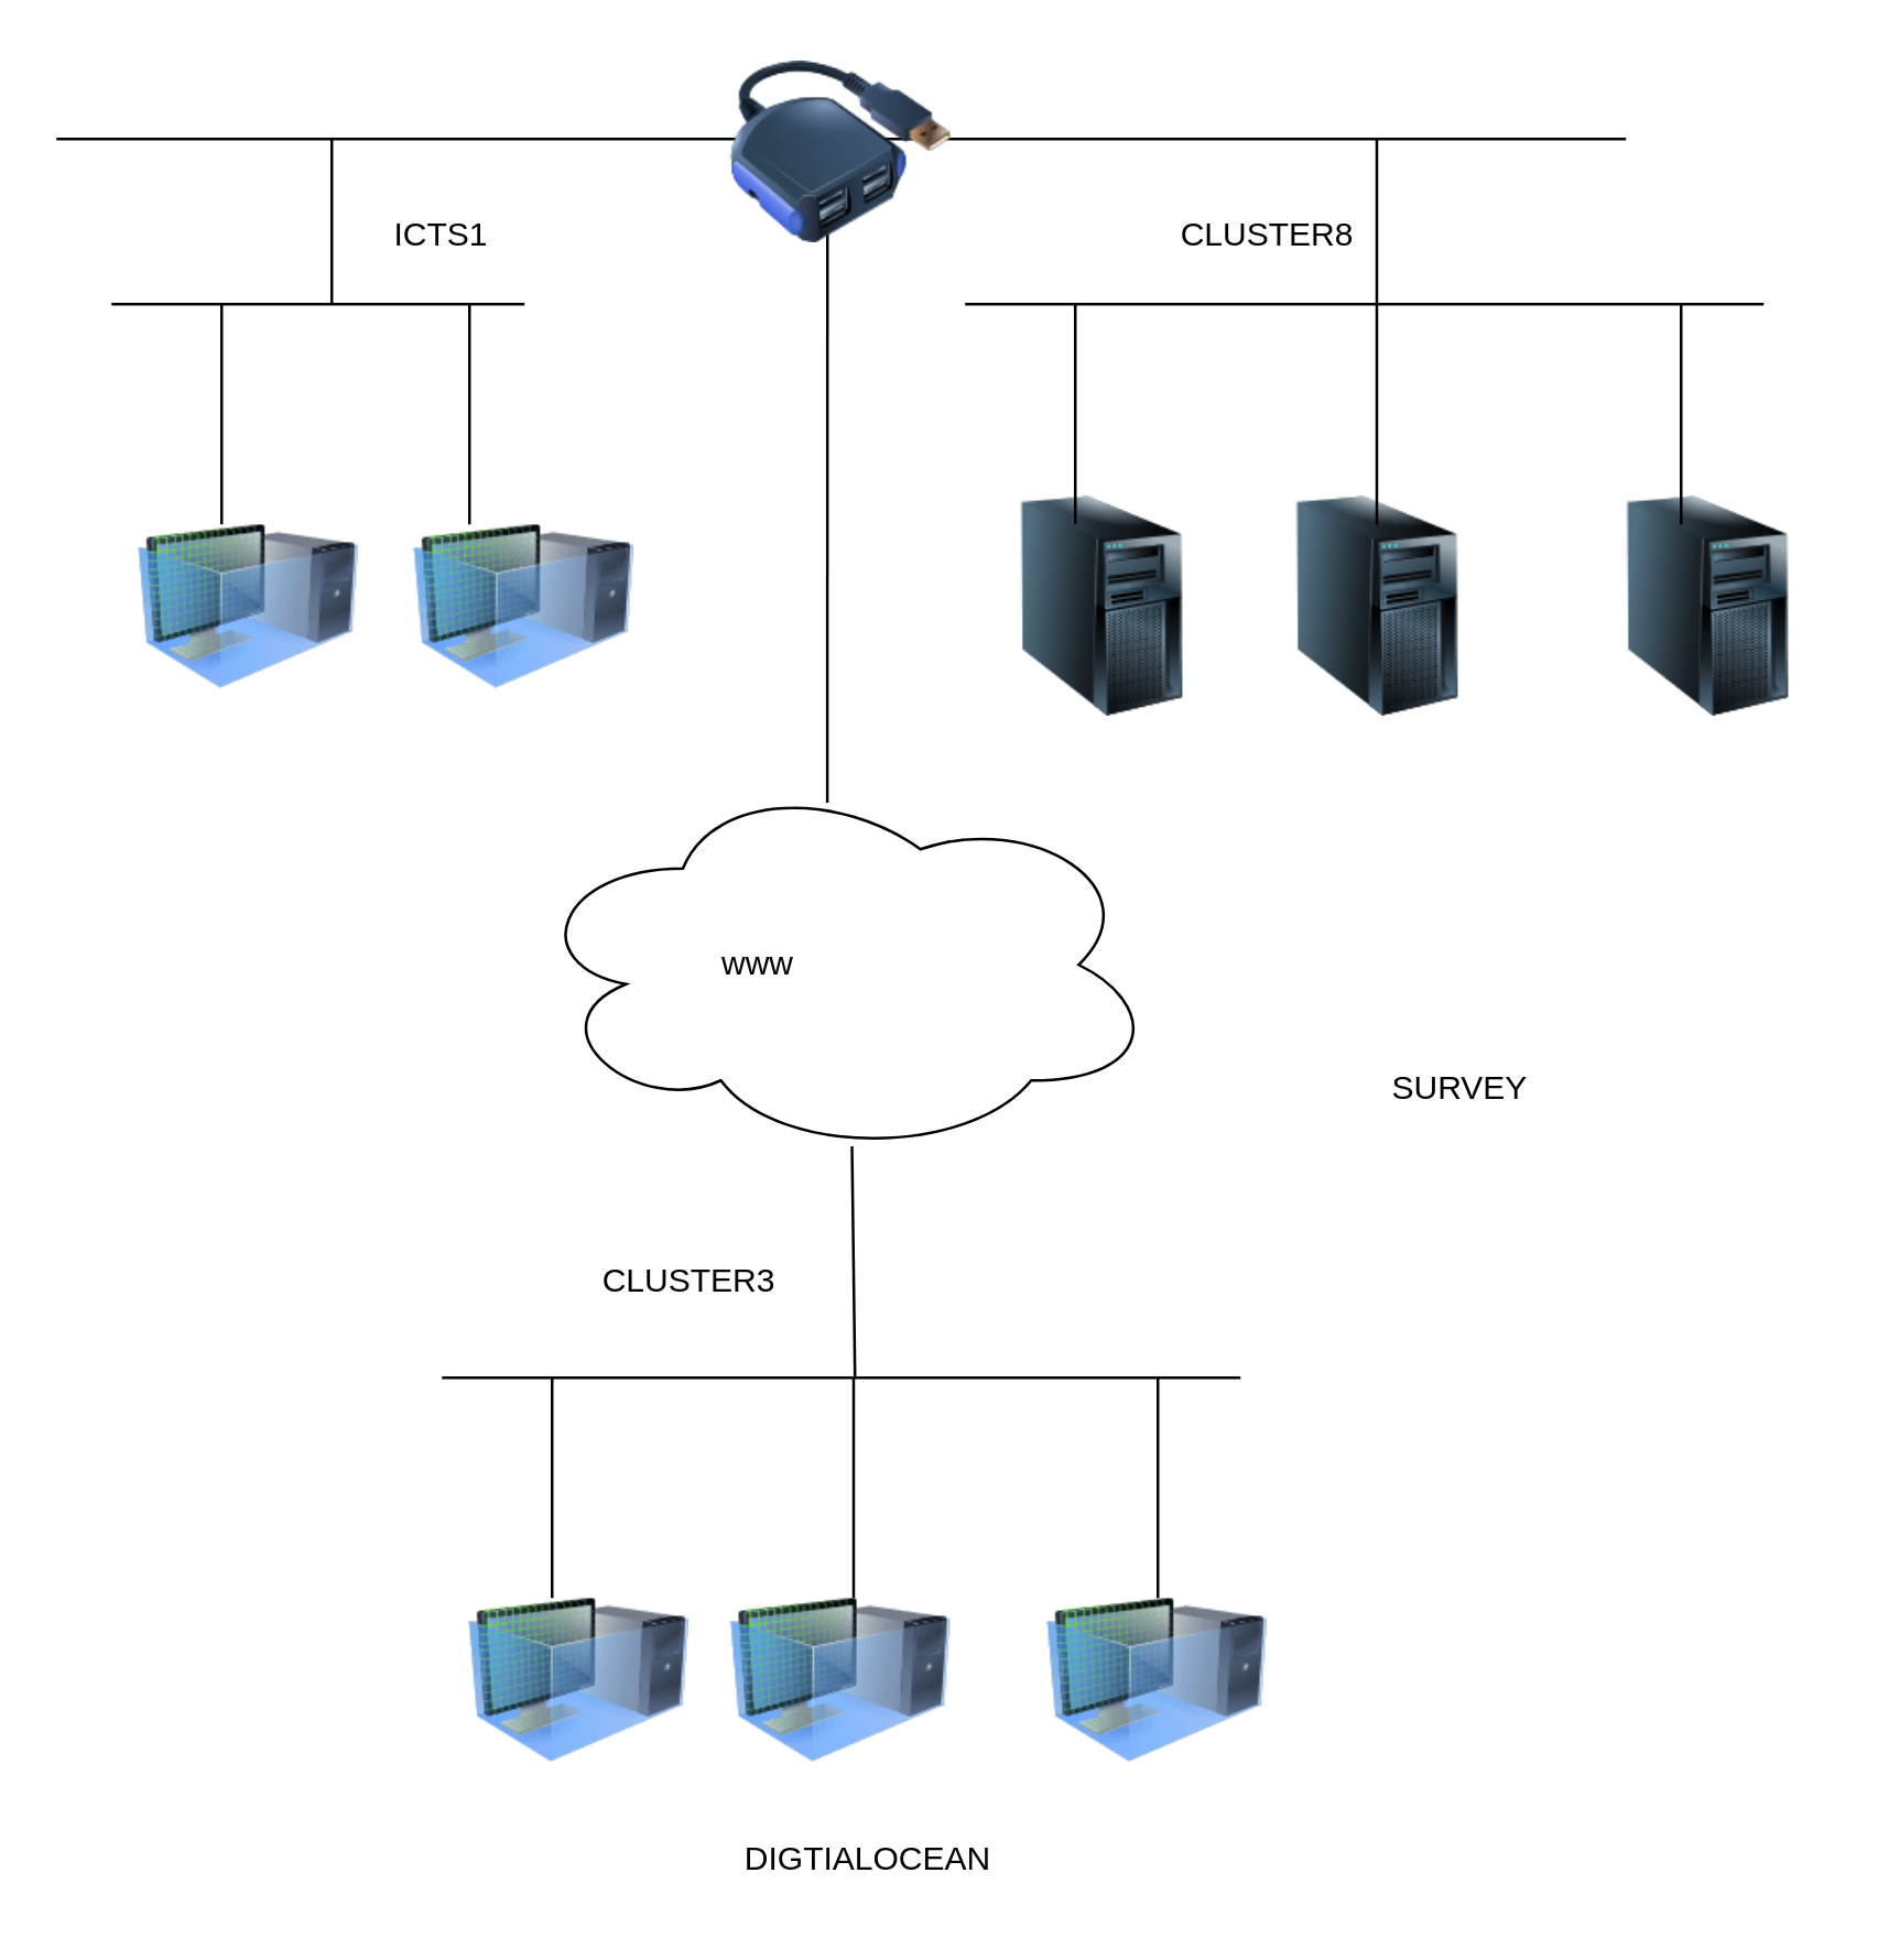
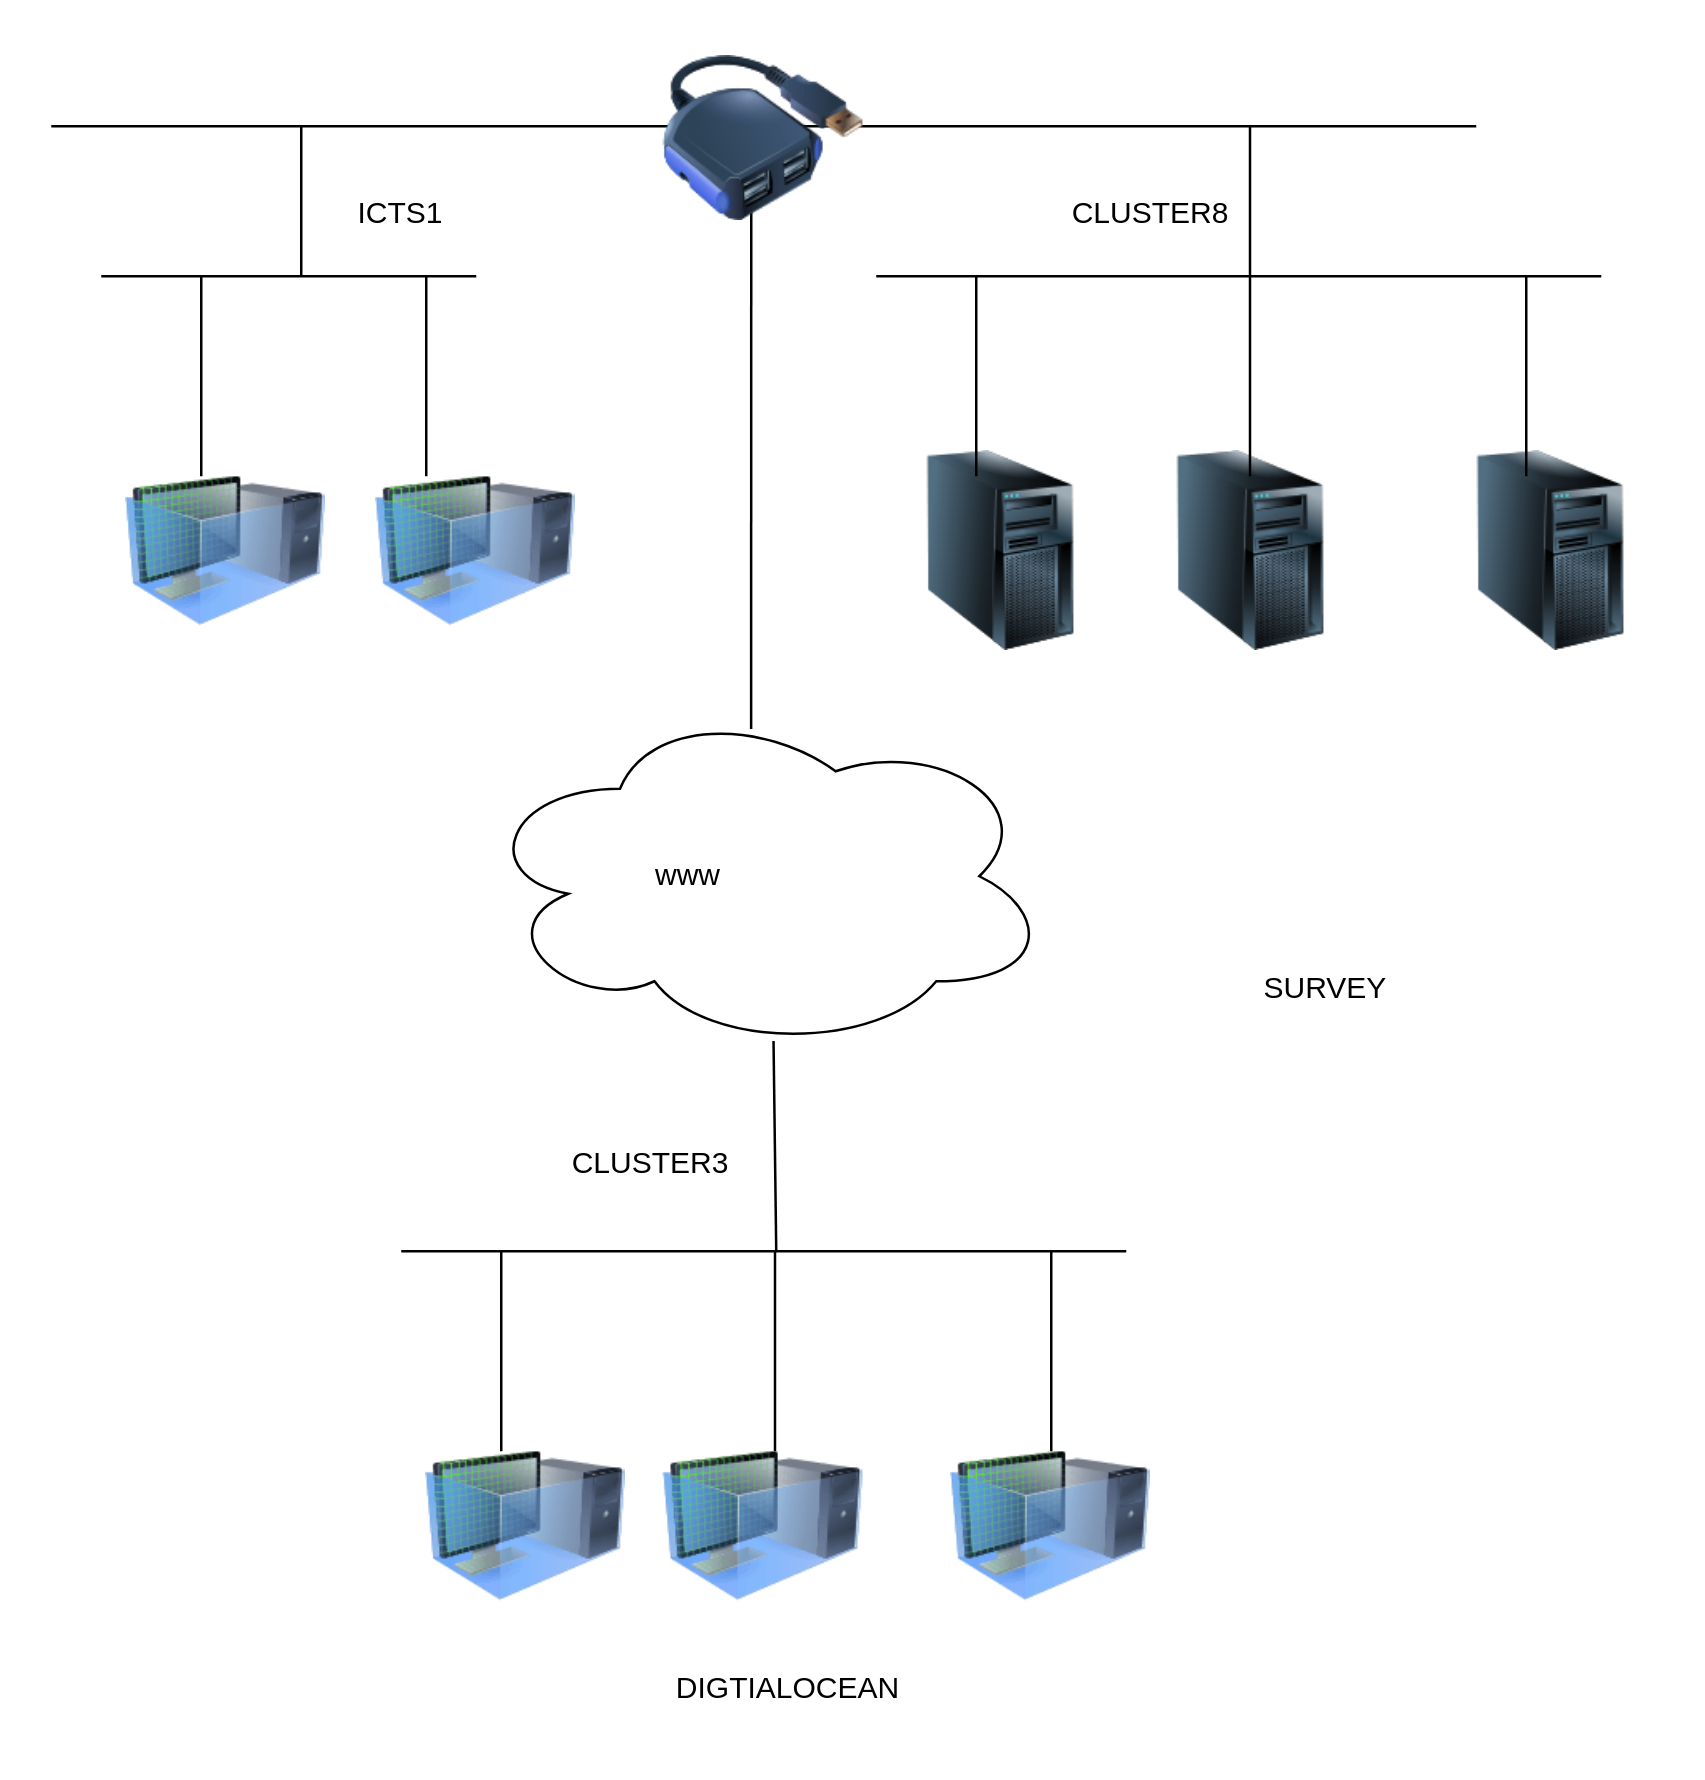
- <mxCell id="29" value="CLUSTER3" style="text;html=1;align=center;verticalAlign=middle;whiteSpace=wrap;rounded=0;" vertex="1" parent="1"><mxGeometry x="220" y="450" width="60" height="30" as="geometry" /></mxCell>
+ <mxCell id="29" value="CLUSTER3" style="text;html=1;align=center;verticalAlign=middle;whiteSpace=wrap;rounded=0;" vertex="1" parent="1"><mxGeometry x="230" y="450" width="60" height="30" as="geometry" /></mxCell>
